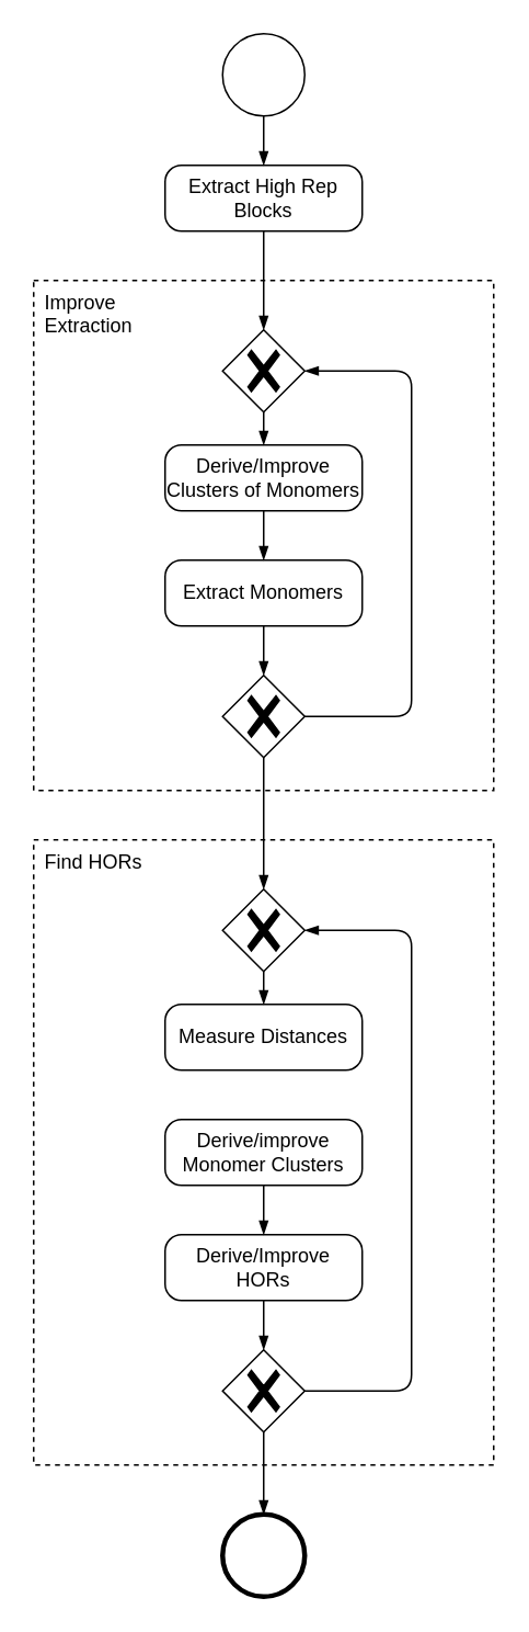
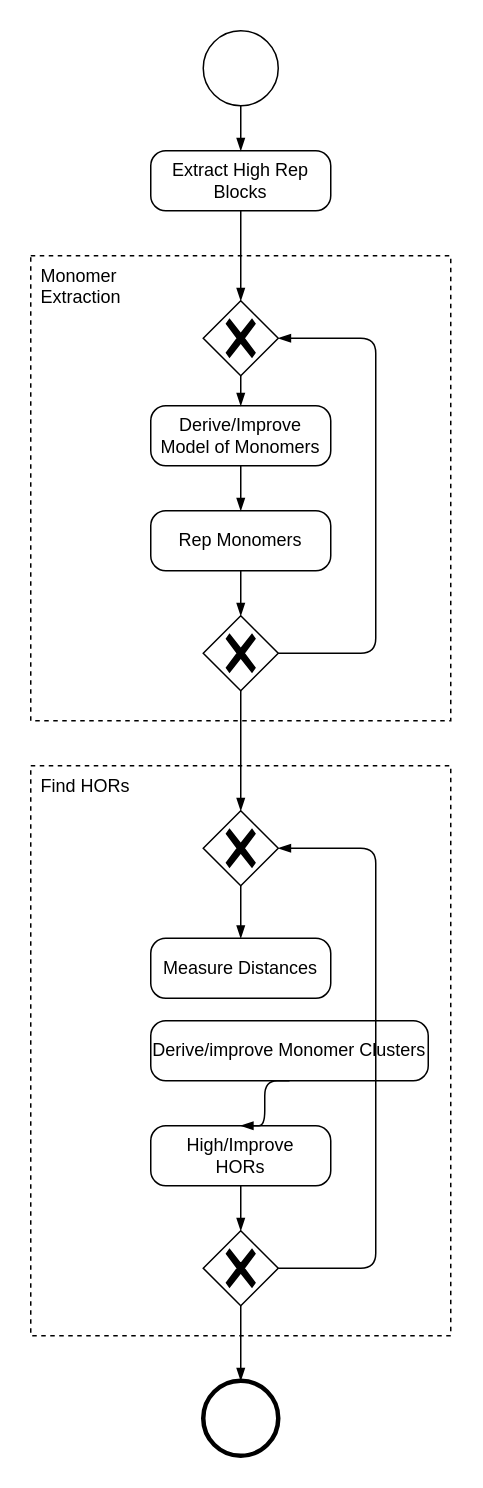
- <mxCell id="3" value="Improve&lt;br&gt;Extraction" style="points=[[0.25,0,0],[0.5,0,0],[0.75,0,0],[1,0.25,0],[1,0.5,0],[1,0.75,0],[0.75,1,0],[0.5,1,0],[0.25,1,0],[0,0.75,0],[0,0.5,0],[0,0.25,0]];shape=mxgraph.bpmn.task;arcSize=10;taskMarker=abstract;outline=none;symbol=general;bpmnShapeType=subprocess;isLoopSub=0;verticalAlign=top;align=left;spacingLeft=5;html=1;whiteSpace=wrap;" vertex="1" parent="1"><mxGeometry x="20" y="170" width="280" height="310" as="geometry" /></mxCell>
+ <mxCell id="3" value="Monomer&lt;br&gt;Extraction" style="points=[[0.25,0,0],[0.5,0,0],[0.75,0,0],[1,0.25,0],[1,0.5,0],[1,0.75,0],[0.75,1,0],[0.5,1,0],[0.25,1,0],[0,0.75,0],[0,0.5,0],[0,0.25,0]];shape=mxgraph.bpmn.task;arcSize=10;taskMarker=abstract;outline=none;symbol=general;bpmnShapeType=subprocess;isLoopSub=0;verticalAlign=top;align=left;spacingLeft=5;html=1;whiteSpace=wrap;" vertex="1" parent="1"><mxGeometry x="20" y="170" width="280" height="310" as="geometry" /></mxCell>
- <mxCell id="5" value="Derive/Improve&lt;br&gt;Clusters of Monomers" style="points=[[0.25,0,0],[0.5,0,0],[0.75,0,0],[1,0.25,0],[1,0.5,0],[1,0.75,0],[0.75,1,0],[0.5,1,0],[0.25,1,0],[0,0.75,0],[0,0.5,0],[0,0.25,0]];shape=mxgraph.bpmn.task;whiteSpace=wrap;rectStyle=rounded;size=10;html=1;taskMarker=abstract;" parent="1" vertex="1"><mxGeometry x="100" y="270" width="120" height="40" as="geometry" /></mxCell>
+ <mxCell id="5" value="Derive/Improve&lt;br&gt;Model of Monomers" style="points=[[0.25,0,0],[0.5,0,0],[0.75,0,0],[1,0.25,0],[1,0.5,0],[1,0.75,0],[0.75,1,0],[0.5,1,0],[0.25,1,0],[0,0.75,0],[0,0.5,0],[0,0.25,0]];shape=mxgraph.bpmn.task;whiteSpace=wrap;rectStyle=rounded;size=10;html=1;taskMarker=abstract;" parent="1" vertex="1"><mxGeometry x="100" y="270" width="120" height="40" as="geometry" /></mxCell>
- <mxCell id="9" value="Extract Monomers" style="points=[[0.25,0,0],[0.5,0,0],[0.75,0,0],[1,0.25,0],[1,0.5,0],[1,0.75,0],[0.75,1,0],[0.5,1,0],[0.25,1,0],[0,0.75,0],[0,0.5,0],[0,0.25,0]];shape=mxgraph.bpmn.task;whiteSpace=wrap;rectStyle=rounded;size=10;html=1;taskMarker=abstract;" parent="1" vertex="1"><mxGeometry x="100" y="340" width="120" height="40" as="geometry" /></mxCell>
+ <mxCell id="9" value="Rep Monomers" style="points=[[0.25,0,0],[0.5,0,0],[0.75,0,0],[1,0.25,0],[1,0.5,0],[1,0.75,0],[0.75,1,0],[0.5,1,0],[0.25,1,0],[0,0.75,0],[0,0.5,0],[0,0.25,0]];shape=mxgraph.bpmn.task;whiteSpace=wrap;rectStyle=rounded;size=10;html=1;taskMarker=abstract;" parent="1" vertex="1"><mxGeometry x="100" y="340" width="120" height="40" as="geometry" /></mxCell>
- <mxCell id="17" value="Measure Distances" style="points=[[0.25,0,0],[0.5,0,0],[0.75,0,0],[1,0.25,0],[1,0.5,0],[1,0.75,0],[0.75,1,0],[0.5,1,0],[0.25,1,0],[0,0.75,0],[0,0.5,0],[0,0.25,0]];shape=mxgraph.bpmn.task;whiteSpace=wrap;rectStyle=rounded;size=10;html=1;taskMarker=abstract;" parent="1" vertex="1"><mxGeometry x="100" y="610" width="120" height="40" as="geometry" /></mxCell>
+ <mxCell id="17" value="Measure Distances" style="points=[[0.25,0,0],[0.5,0,0],[0.75,0,0],[1,0.25,0],[1,0.5,0],[1,0.75,0],[0.75,1,0],[0.5,1,0],[0.25,1,0],[0,0.75,0],[0,0.5,0],[0,0.25,0]];shape=mxgraph.bpmn.task;whiteSpace=wrap;rectStyle=rounded;size=10;html=1;taskMarker=abstract;" parent="1" vertex="1"><mxGeometry x="100" y="625" width="120" height="40" as="geometry" /></mxCell>
- <mxCell id="18" value="Derive/improve Monomer Clusters" style="points=[[0.25,0,0],[0.5,0,0],[0.75,0,0],[1,0.25,0],[1,0.5,0],[1,0.75,0],[0.75,1,0],[0.5,1,0],[0.25,1,0],[0,0.75,0],[0,0.5,0],[0,0.25,0]];shape=mxgraph.bpmn.task;whiteSpace=wrap;rectStyle=rounded;size=10;html=1;taskMarker=abstract;" parent="1" vertex="1"><mxGeometry x="100" y="680" width="120" height="40" as="geometry" /></mxCell>
+ <mxCell id="18" value="Derive/improve Monomer Clusters" style="points=[[0.25,0,0],[0.5,0,0],[0.75,0,0],[1,0.25,0],[1,0.5,0],[1,0.75,0],[0.75,1,0],[0.5,1,0],[0.25,1,0],[0,0.75,0],[0,0.5,0],[0,0.25,0]];shape=mxgraph.bpmn.task;whiteSpace=wrap;rectStyle=rounded;size=10;html=1;taskMarker=abstract;" parent="1" vertex="1"><mxGeometry x="100" y="680" width="185" height="40" as="geometry" /></mxCell>
- <mxCell id="25" value="Derive/Improve&lt;br&gt;HORs" style="points=[[0.25,0,0],[0.5,0,0],[0.75,0,0],[1,0.25,0],[1,0.5,0],[1,0.75,0],[0.75,1,0],[0.5,1,0],[0.25,1,0],[0,0.75,0],[0,0.5,0],[0,0.25,0]];shape=mxgraph.bpmn.task;whiteSpace=wrap;rectStyle=rounded;size=10;html=1;taskMarker=abstract;" parent="1" vertex="1"><mxGeometry x="100" y="750" width="120" height="40" as="geometry" /></mxCell>
+ <mxCell id="25" value="High/Improve&lt;br&gt;HORs" style="points=[[0.25,0,0],[0.5,0,0],[0.75,0,0],[1,0.25,0],[1,0.5,0],[1,0.75,0],[0.75,1,0],[0.5,1,0],[0.25,1,0],[0,0.75,0],[0,0.5,0],[0,0.25,0]];shape=mxgraph.bpmn.task;whiteSpace=wrap;rectStyle=rounded;size=10;html=1;taskMarker=abstract;" parent="1" vertex="1"><mxGeometry x="100" y="750" width="120" height="40" as="geometry" /></mxCell>
